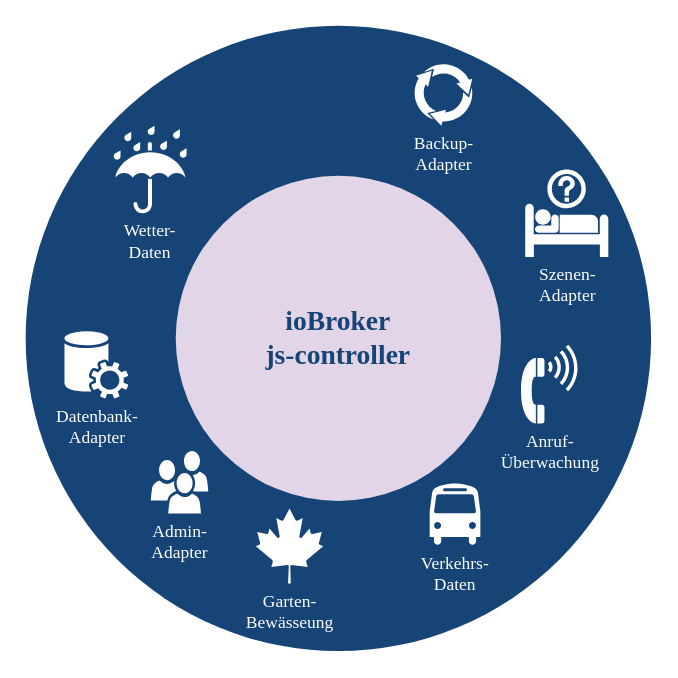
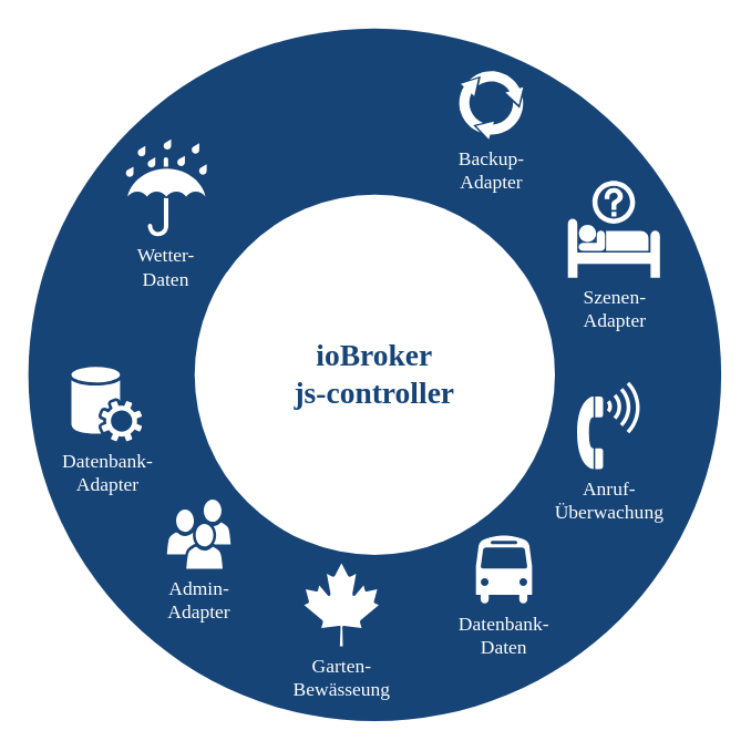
- <mxCell id="7" value="&lt;font face=&quot;Verdana&quot; color=&quot;#ffffff&quot; style=&quot;font-size: 14px&quot;&gt;Szenen-&lt;br&gt;Adapter&lt;/font&gt;" style="shape=mxgraph.signs.travel.hotel_information;html=1;pointerEvents=1;strokeColor=none;verticalLabelPosition=bottom;verticalAlign=top;align=center;fillColor=#FFFFFF;" vertex="1" parent="1"><mxGeometry x="419.36" y="135" width="66.46" height="70" as="geometry" /></mxCell>
+ <mxCell id="7" value="&lt;font face=&quot;Verdana&quot; color=&quot;#ffffff&quot; style=&quot;font-size: 14px&quot;&gt;Szenen-&lt;br&gt;Adapter&lt;/font&gt;" style="shape=mxgraph.signs.travel.hotel_information;html=1;pointerEvents=1;strokeColor=none;verticalLabelPosition=bottom;verticalAlign=top;align=center;fillColor=#FFFFFF;" vertex="1" parent="1"><mxGeometry x="409.36" y="130" width="66.46" height="70" as="geometry" /></mxCell>
- <mxCell id="3" value="&lt;font color=&quot;#164477&quot;&gt;ioBroker&lt;br&gt;js-controller&lt;/font&gt;" style="ellipse;whiteSpace=wrap;html=1;rounded=0;shadow=0;comic=0;strokeWidth=1;fontFamily=Verdana;fontSize=22;strokeColor=none;fillColor=#e1d5e7;fontColor=#0069D1;fontStyle=1;" parent="1" vertex="1"><mxGeometry x="140" y="140" width="260" height="260" as="geometry" /></mxCell>
+ <mxCell id="3" value="&lt;font color=&quot;#164477&quot;&gt;ioBroker&lt;br&gt;js-controller&lt;/font&gt;" style="ellipse;whiteSpace=wrap;html=1;rounded=0;shadow=0;comic=0;strokeWidth=1;fontFamily=Verdana;fontSize=22;strokeColor=none;fillColor=#ffffff;fontColor=#0069D1;fontStyle=1" parent="1" vertex="1"><mxGeometry x="140" y="140" width="260" height="260" as="geometry" /></mxCell>
- <mxCell id="10" value="&lt;font face=&quot;Verdana&quot; style=&quot;font-size: 14px&quot; color=&quot;#ffffff&quot;&gt;Garten-&lt;br&gt;Bewässeung&lt;/font&gt;" style="shape=mxgraph.signs.nature.maple_leaf;html=1;pointerEvents=1;strokeColor=none;verticalLabelPosition=bottom;verticalAlign=top;align=center;fillColor=#FFFFFF;" vertex="1" parent="1"><mxGeometry x="204" y="406" width="53.88" height="60" as="geometry" /></mxCell>
+ <mxCell id="10" value="&lt;font face=&quot;Verdana&quot; style=&quot;font-size: 14px&quot; color=&quot;#ffffff&quot;&gt;Garten-&lt;br&gt;Bewässeung&lt;/font&gt;" style="shape=mxgraph.signs.nature.maple_leaf;html=1;pointerEvents=1;strokeColor=none;verticalLabelPosition=bottom;verticalAlign=top;align=center;fillColor=#FFFFFF;" vertex="1" parent="1"><mxGeometry x="219" y="406" width="53.88" height="60" as="geometry" /></mxCell>
- <mxCell id="11" value="&lt;font face=&quot;Verdana&quot; color=&quot;#ffffff&quot; style=&quot;font-size: 14px&quot;&gt;Verkehrs-&lt;br&gt;Daten&lt;/font&gt;" style="shape=mxgraph.signs.transportation.bus_4;html=1;pointerEvents=1;strokeColor=none;verticalLabelPosition=bottom;verticalAlign=top;align=center;fillColor=#FFFFFF;" vertex="1" parent="1"><mxGeometry x="343" y="386" width="40.5" height="50" as="geometry" /></mxCell>
+ <mxCell id="11" value="&lt;font face=&quot;Verdana&quot; color=&quot;#ffffff&quot; style=&quot;font-size: 14px&quot;&gt;Datenbank-&lt;br&gt;Daten&lt;/font&gt;" style="shape=mxgraph.signs.transportation.bus_4;html=1;pointerEvents=1;strokeColor=none;verticalLabelPosition=bottom;verticalAlign=top;align=center;fillColor=#FFFFFF;" vertex="1" parent="1"><mxGeometry x="343" y="386" width="40.5" height="50" as="geometry" /></mxCell>
